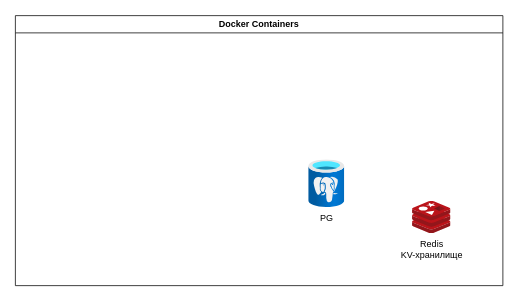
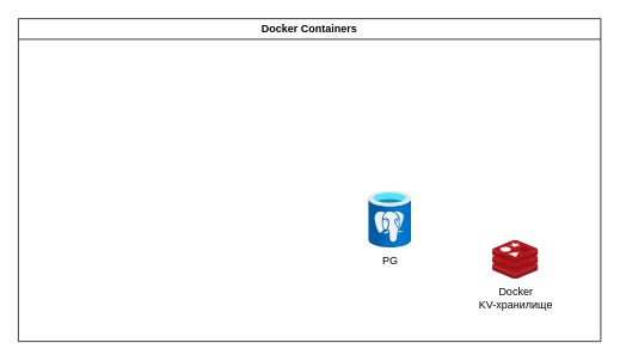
- <mxCell id="3" value="Redis&lt;br&gt;KV-хранилище" style="sketch=0;aspect=fixed;html=1;points=[];align=center;image;fontSize=12;image=img/lib/mscae/Cache_Redis_Product.svg;" parent="2" vertex="1"><mxGeometry x="529.4" y="247.5" width="51.19" height="43" as="geometry" /></mxCell>
+ <mxCell id="3" value="Docker&lt;br&gt;KV-хранилище" style="sketch=0;aspect=fixed;html=1;points=[];align=center;image;fontSize=12;image=img/lib/mscae/Cache_Redis_Product.svg;" parent="2" vertex="1"><mxGeometry x="529.4" y="247.5" width="51.19" height="43" as="geometry" /></mxCell>
